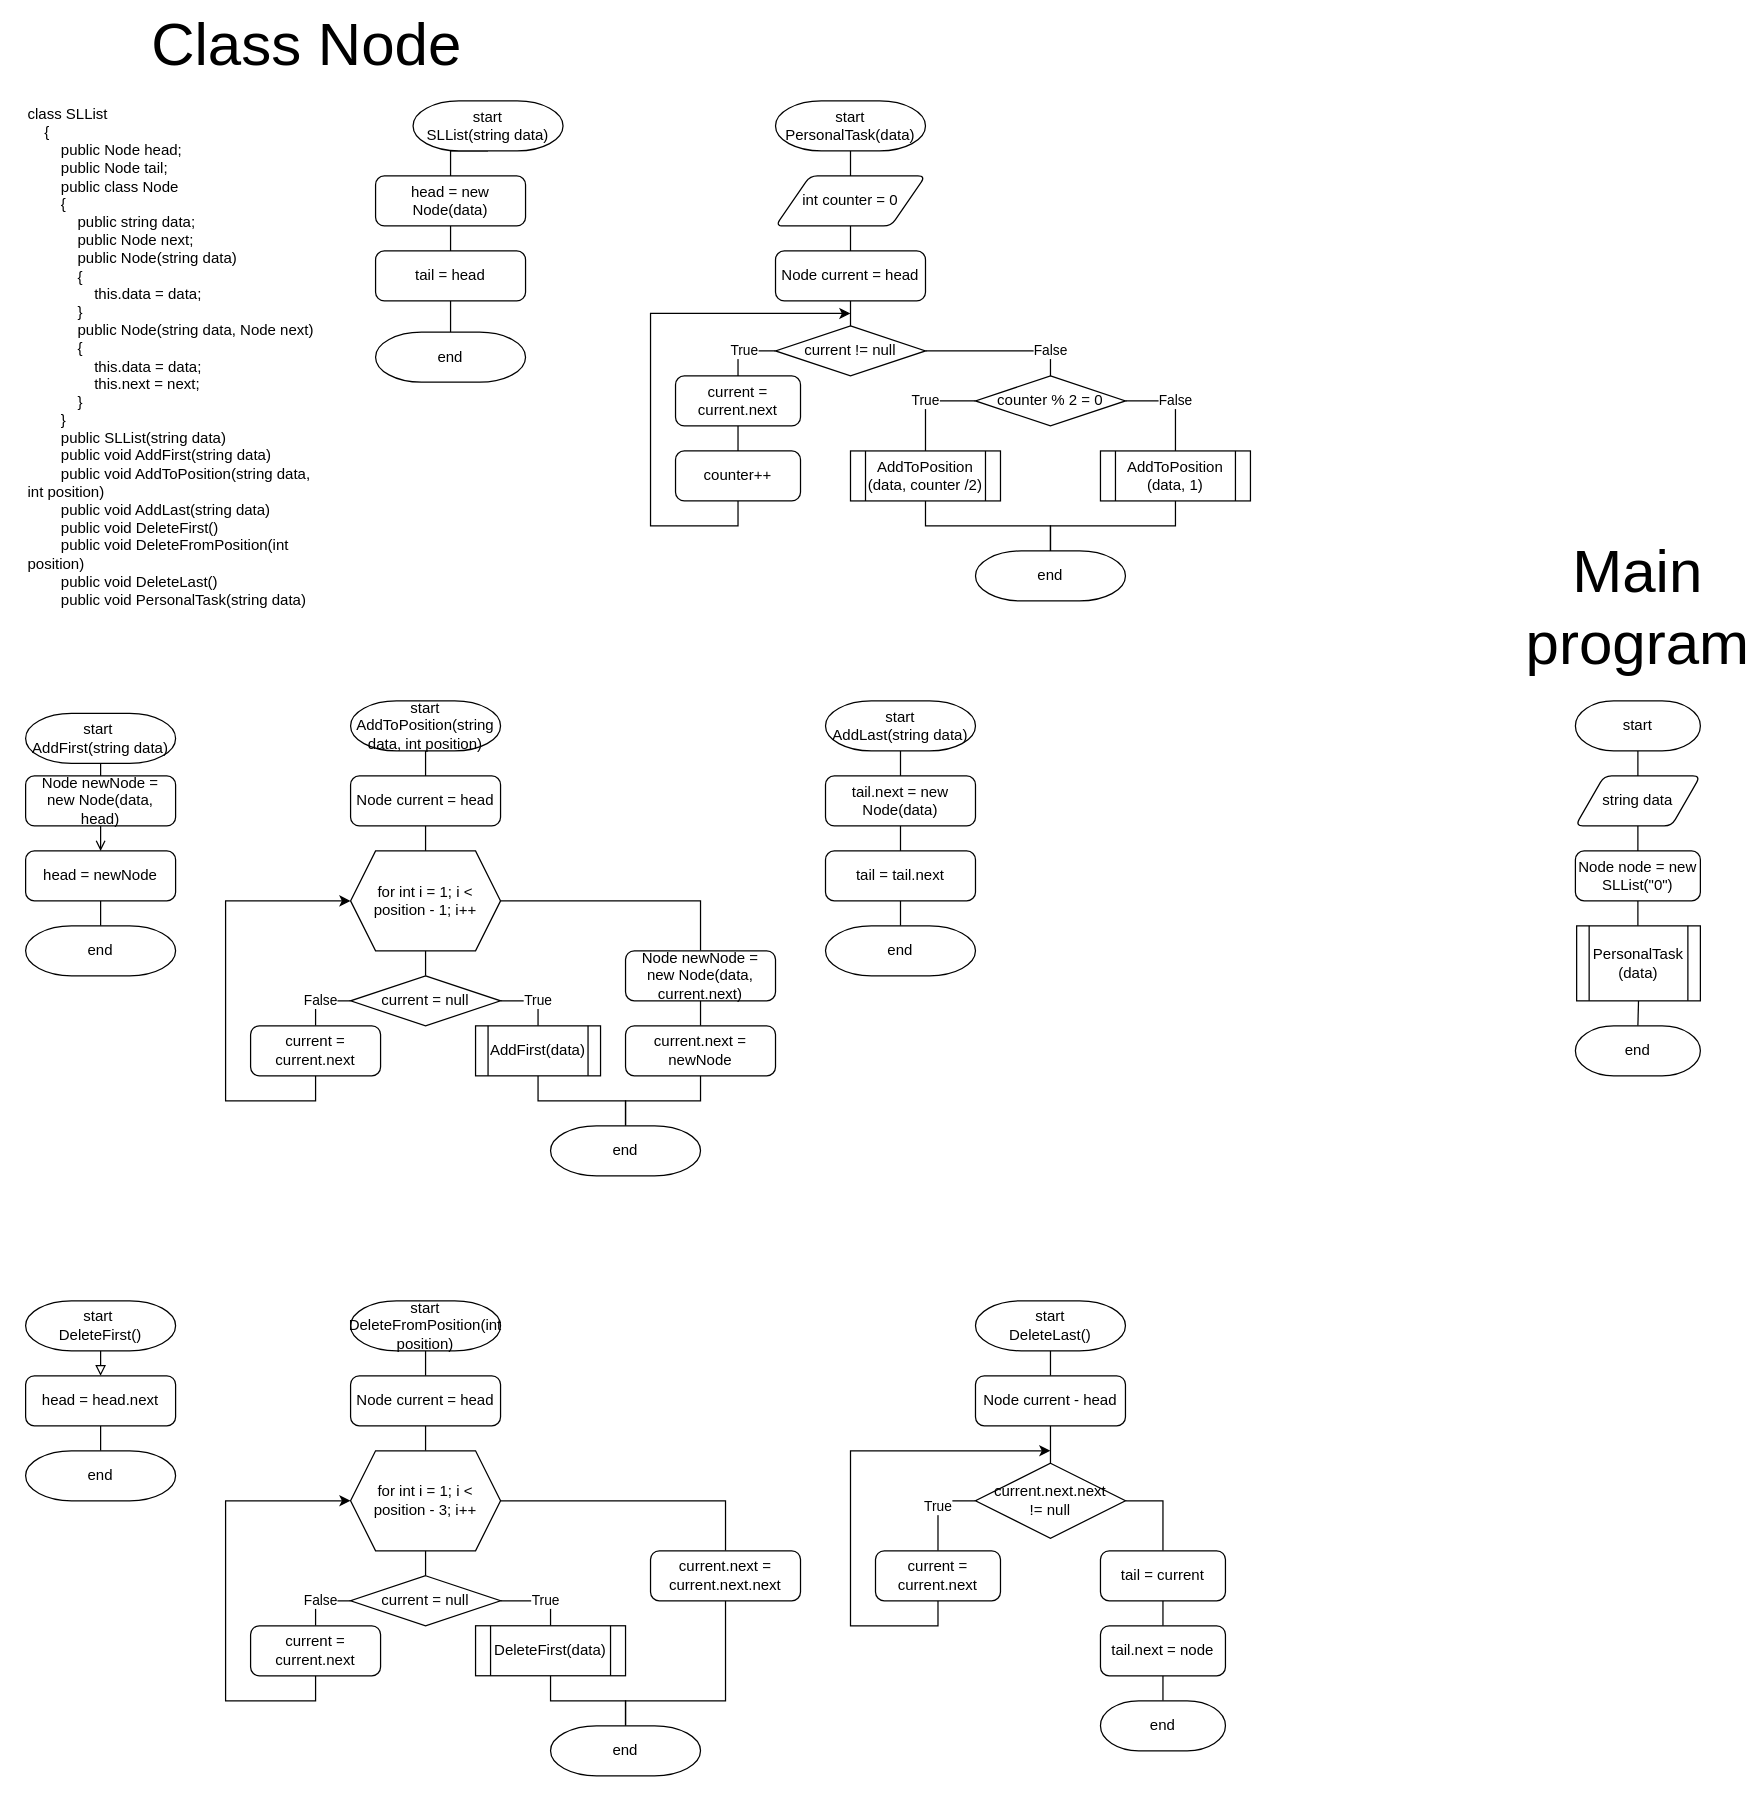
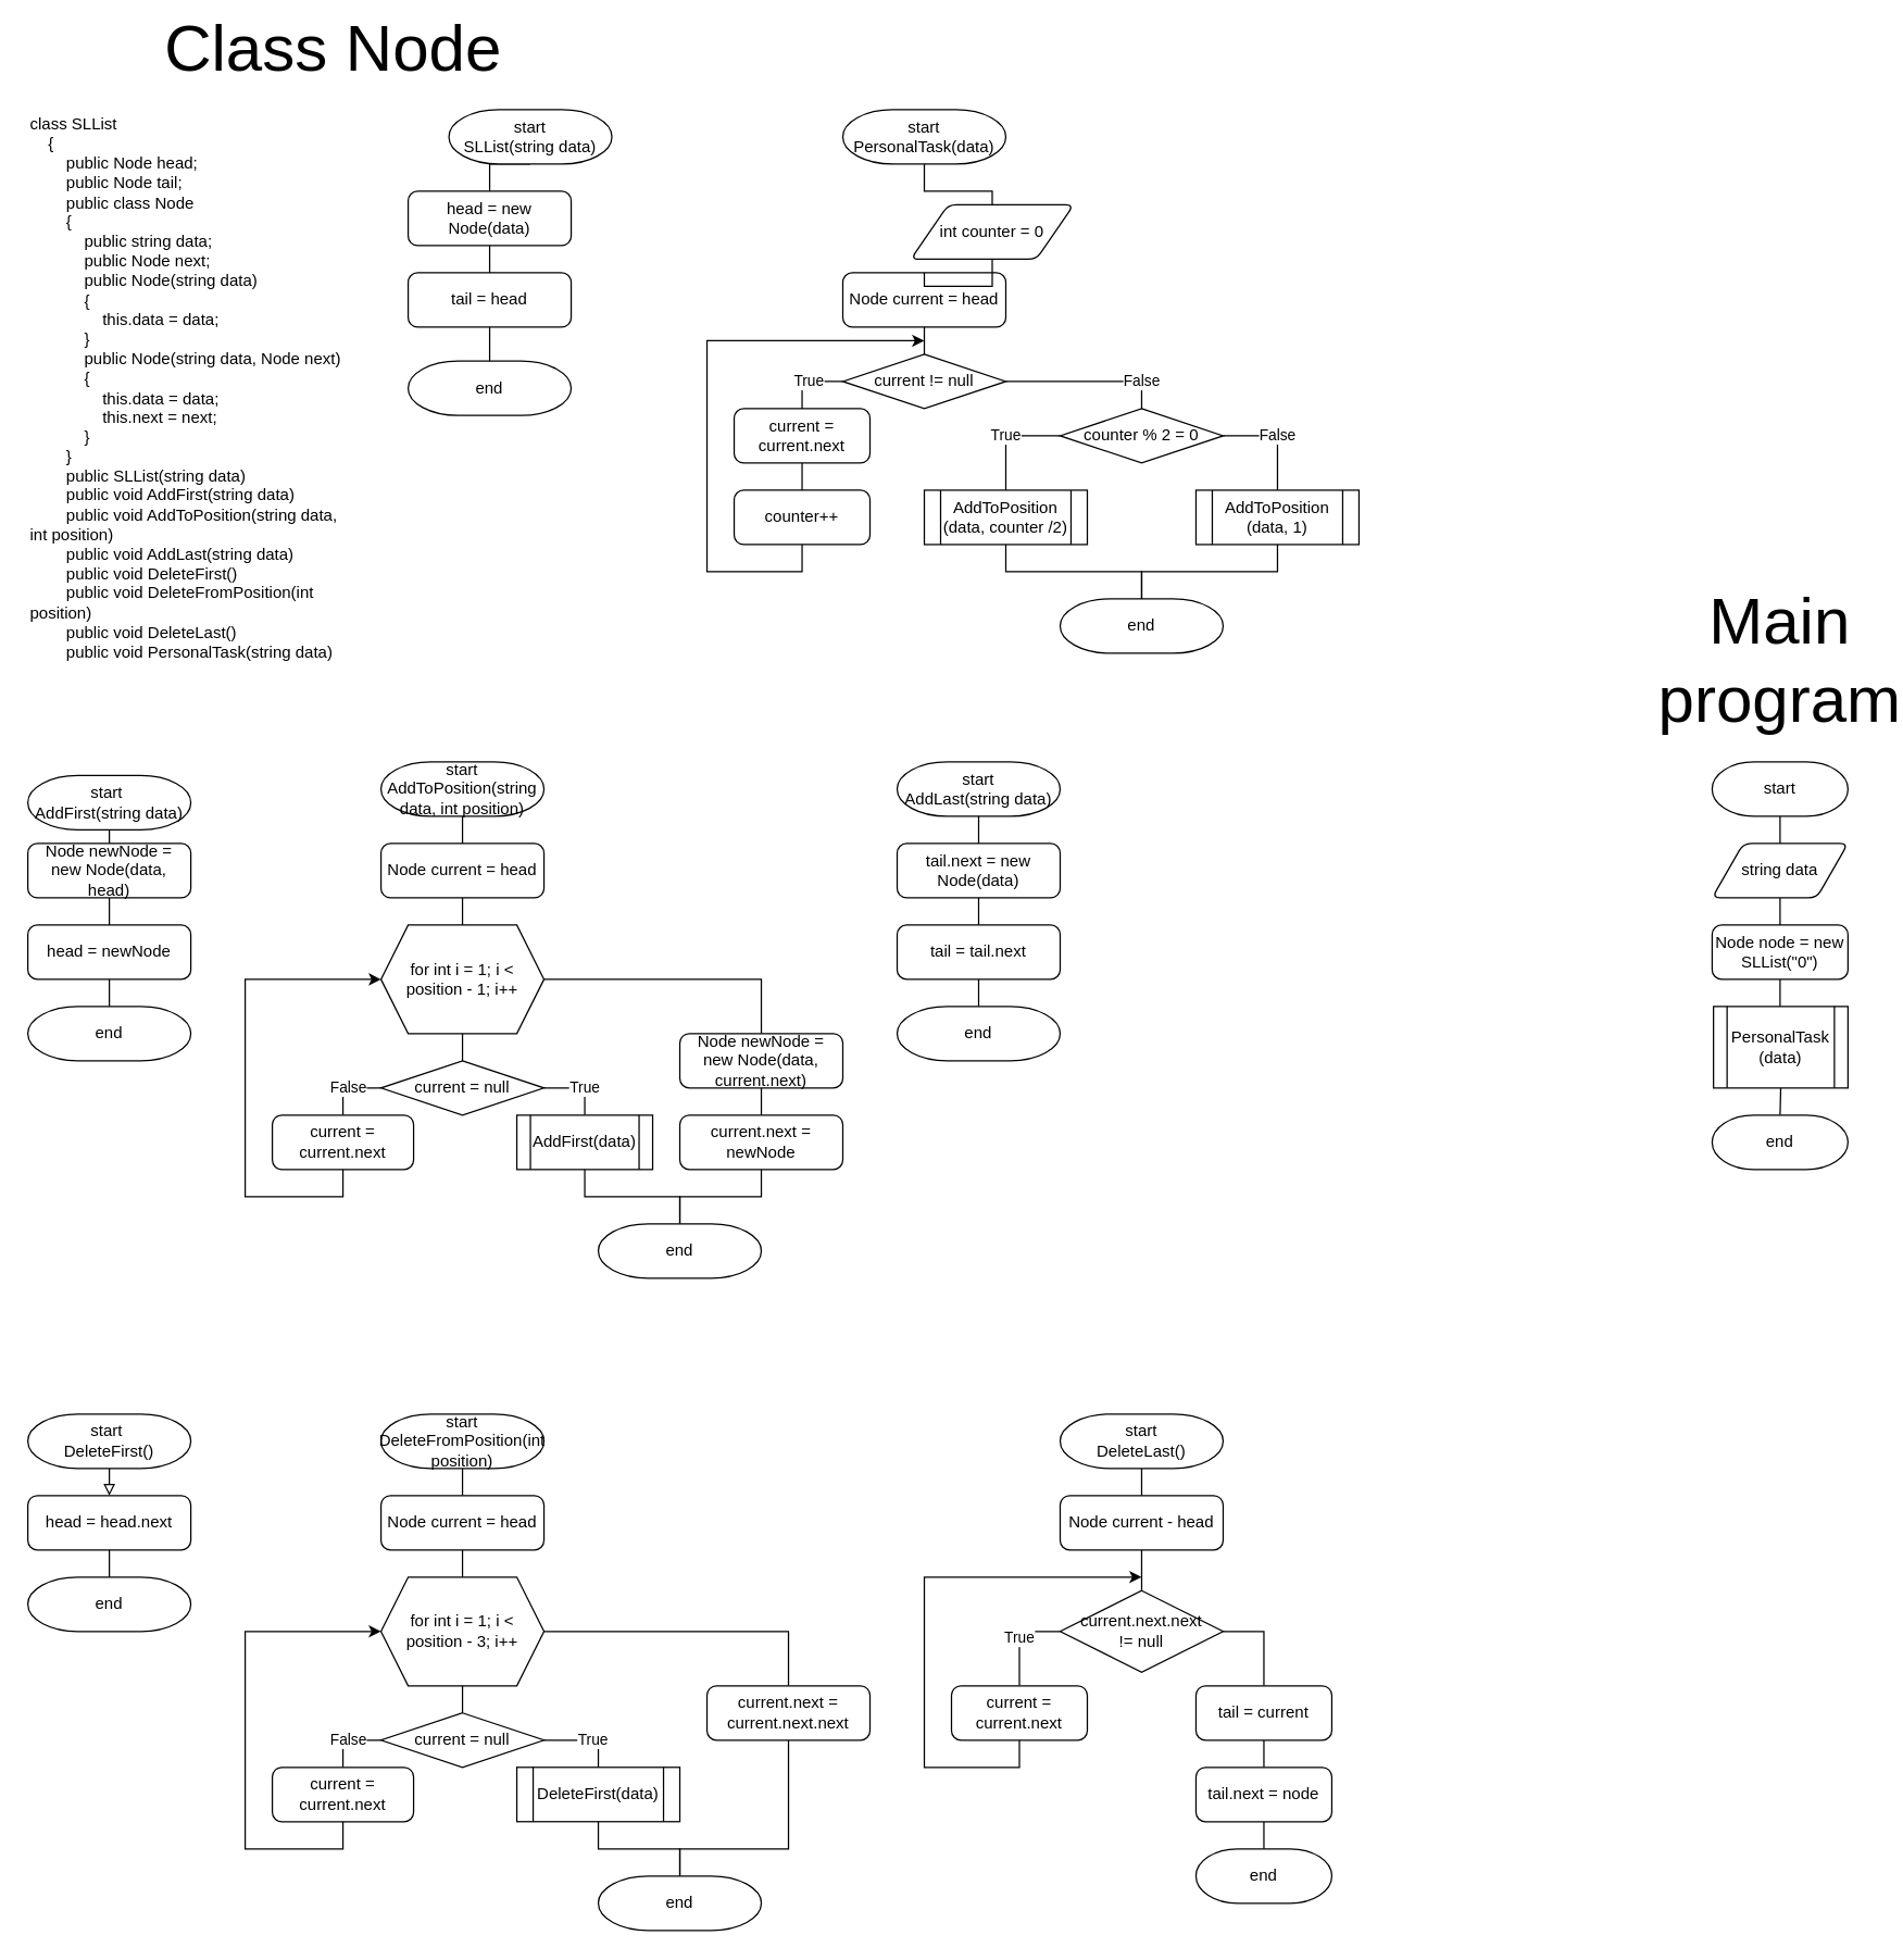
- <mxCell id="76" value="int counter = 0" style="shape=parallelogram;html=1;strokeWidth=1;perimeter=parallelogramPerimeter;whiteSpace=wrap;rounded=1;arcSize=12;size=0.23;" vertex="1" parent="1"><mxGeometry x="620" y="140" width="120" height="40" as="geometry" /></mxCell>
+ <mxCell id="76" value="int counter = 0" style="shape=parallelogram;html=1;strokeWidth=1;perimeter=parallelogramPerimeter;whiteSpace=wrap;rounded=1;arcSize=12;size=0.23;" vertex="1" parent="1"><mxGeometry x="670" y="150" width="120" height="40" as="geometry" /></mxCell>
- <mxCell id="4" style="edgeStyle=orthogonalEdgeStyle;rounded=0;orthogonalLoop=1;jettySize=auto;html=1;exitX=0.5;exitY=1;exitDx=0;exitDy=0;entryX=0.5;entryY=0;entryDx=0;entryDy=0;endArrow=open;endFill=0;" parent="1" source="5" target="7" edge="1"><mxGeometry relative="1" as="geometry" /></mxCell>
+ <mxCell id="4" style="edgeStyle=orthogonalEdgeStyle;rounded=0;orthogonalLoop=1;jettySize=auto;html=1;exitX=0.5;exitY=1;exitDx=0;exitDy=0;entryX=0.5;entryY=0;entryDx=0;entryDy=0;endArrow=none;endFill=0;" parent="1" source="5" target="7" edge="1"><mxGeometry relative="1" as="geometry" /></mxCell>
